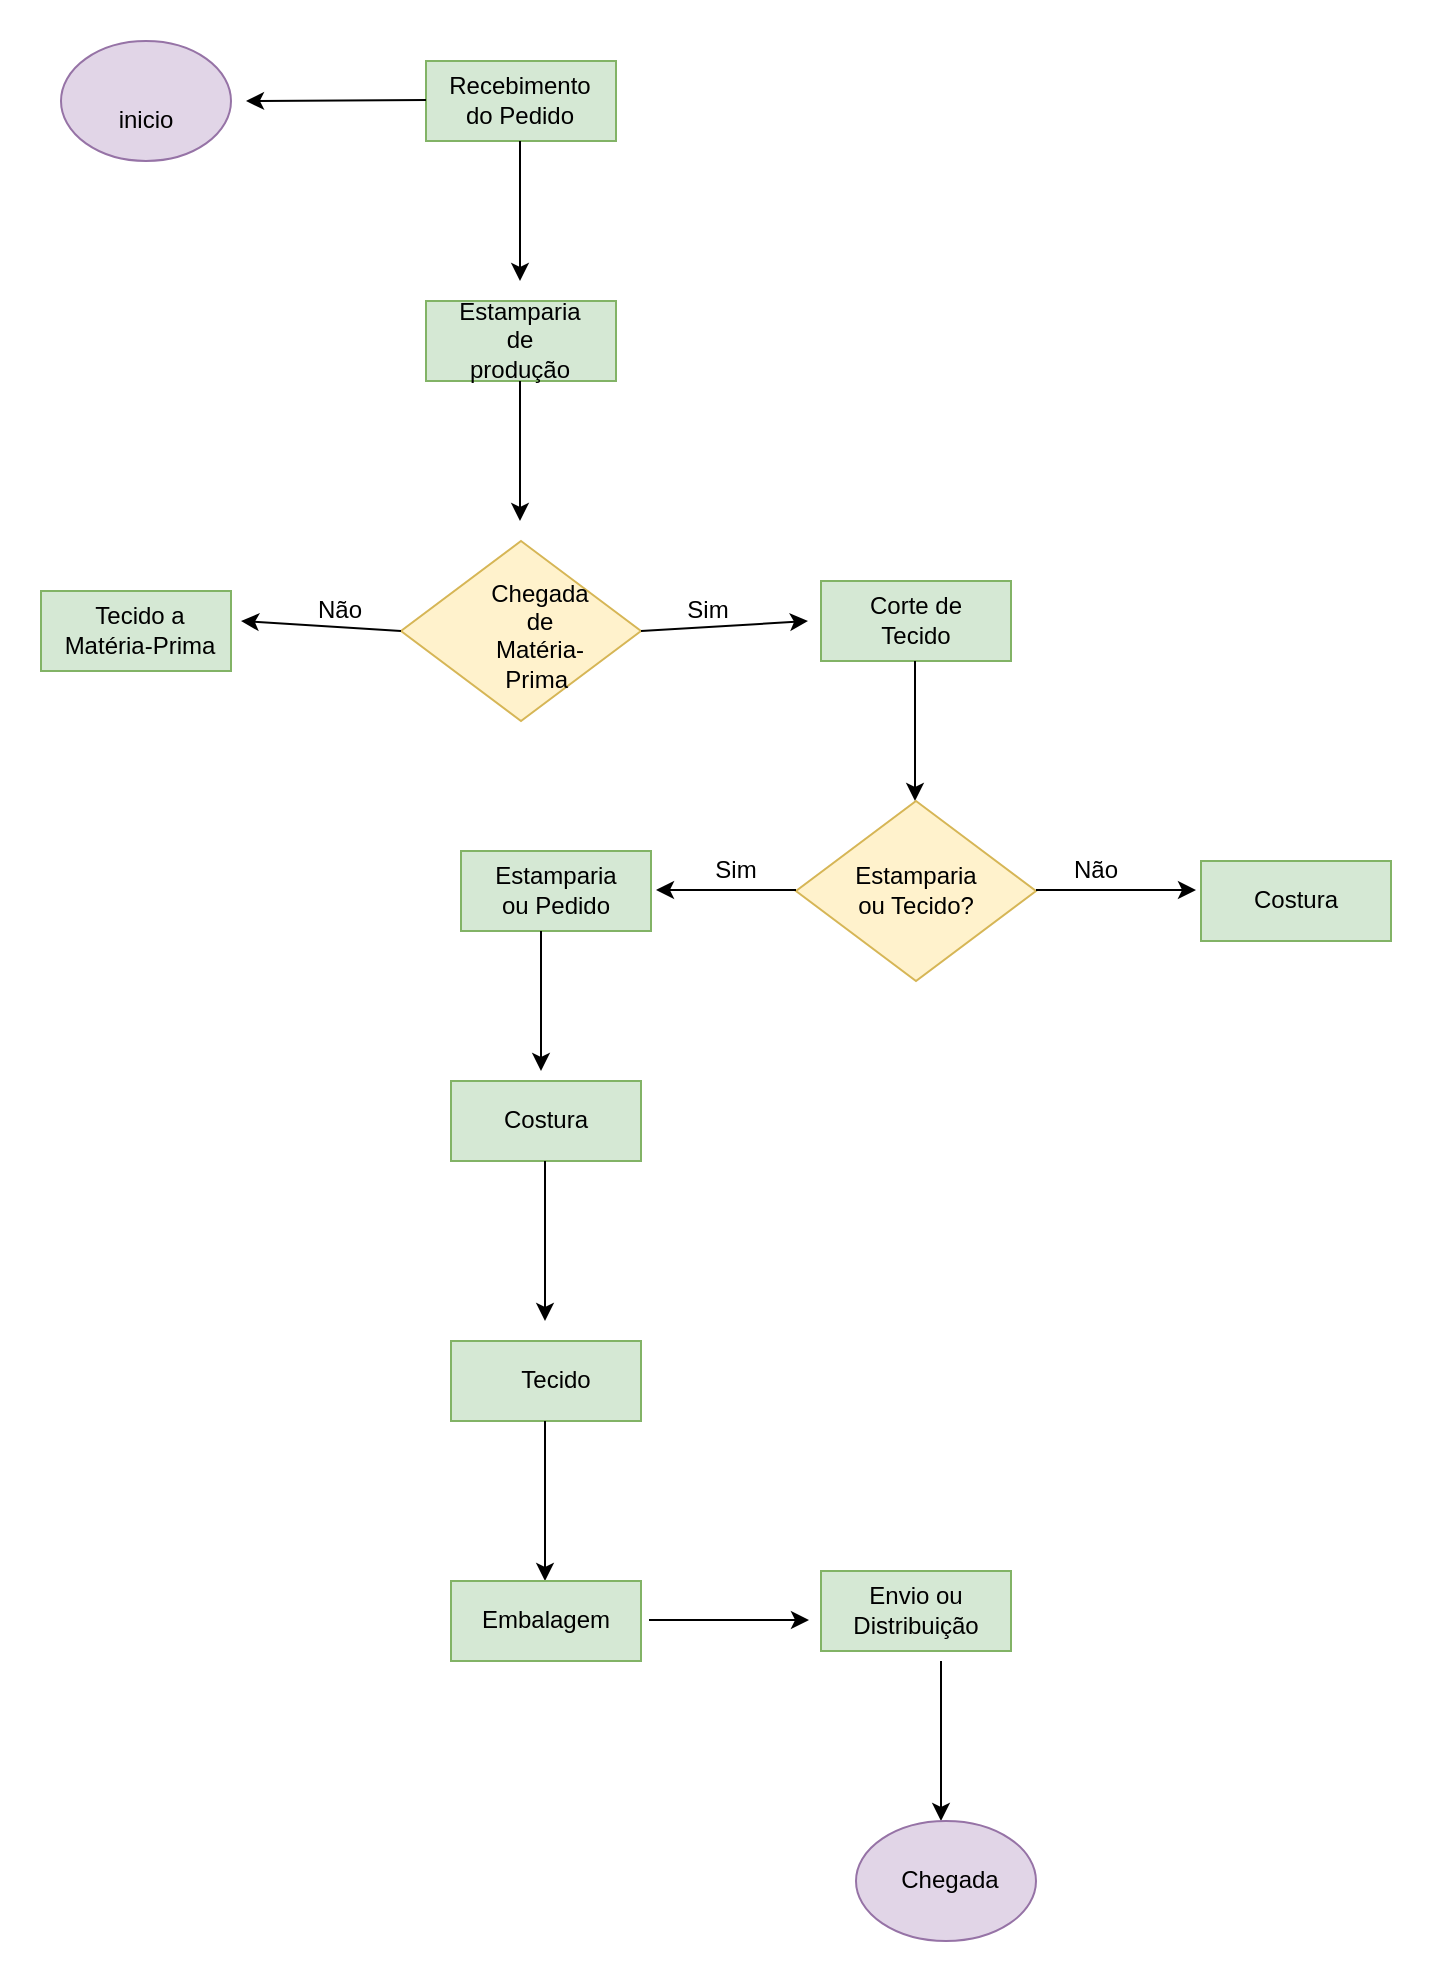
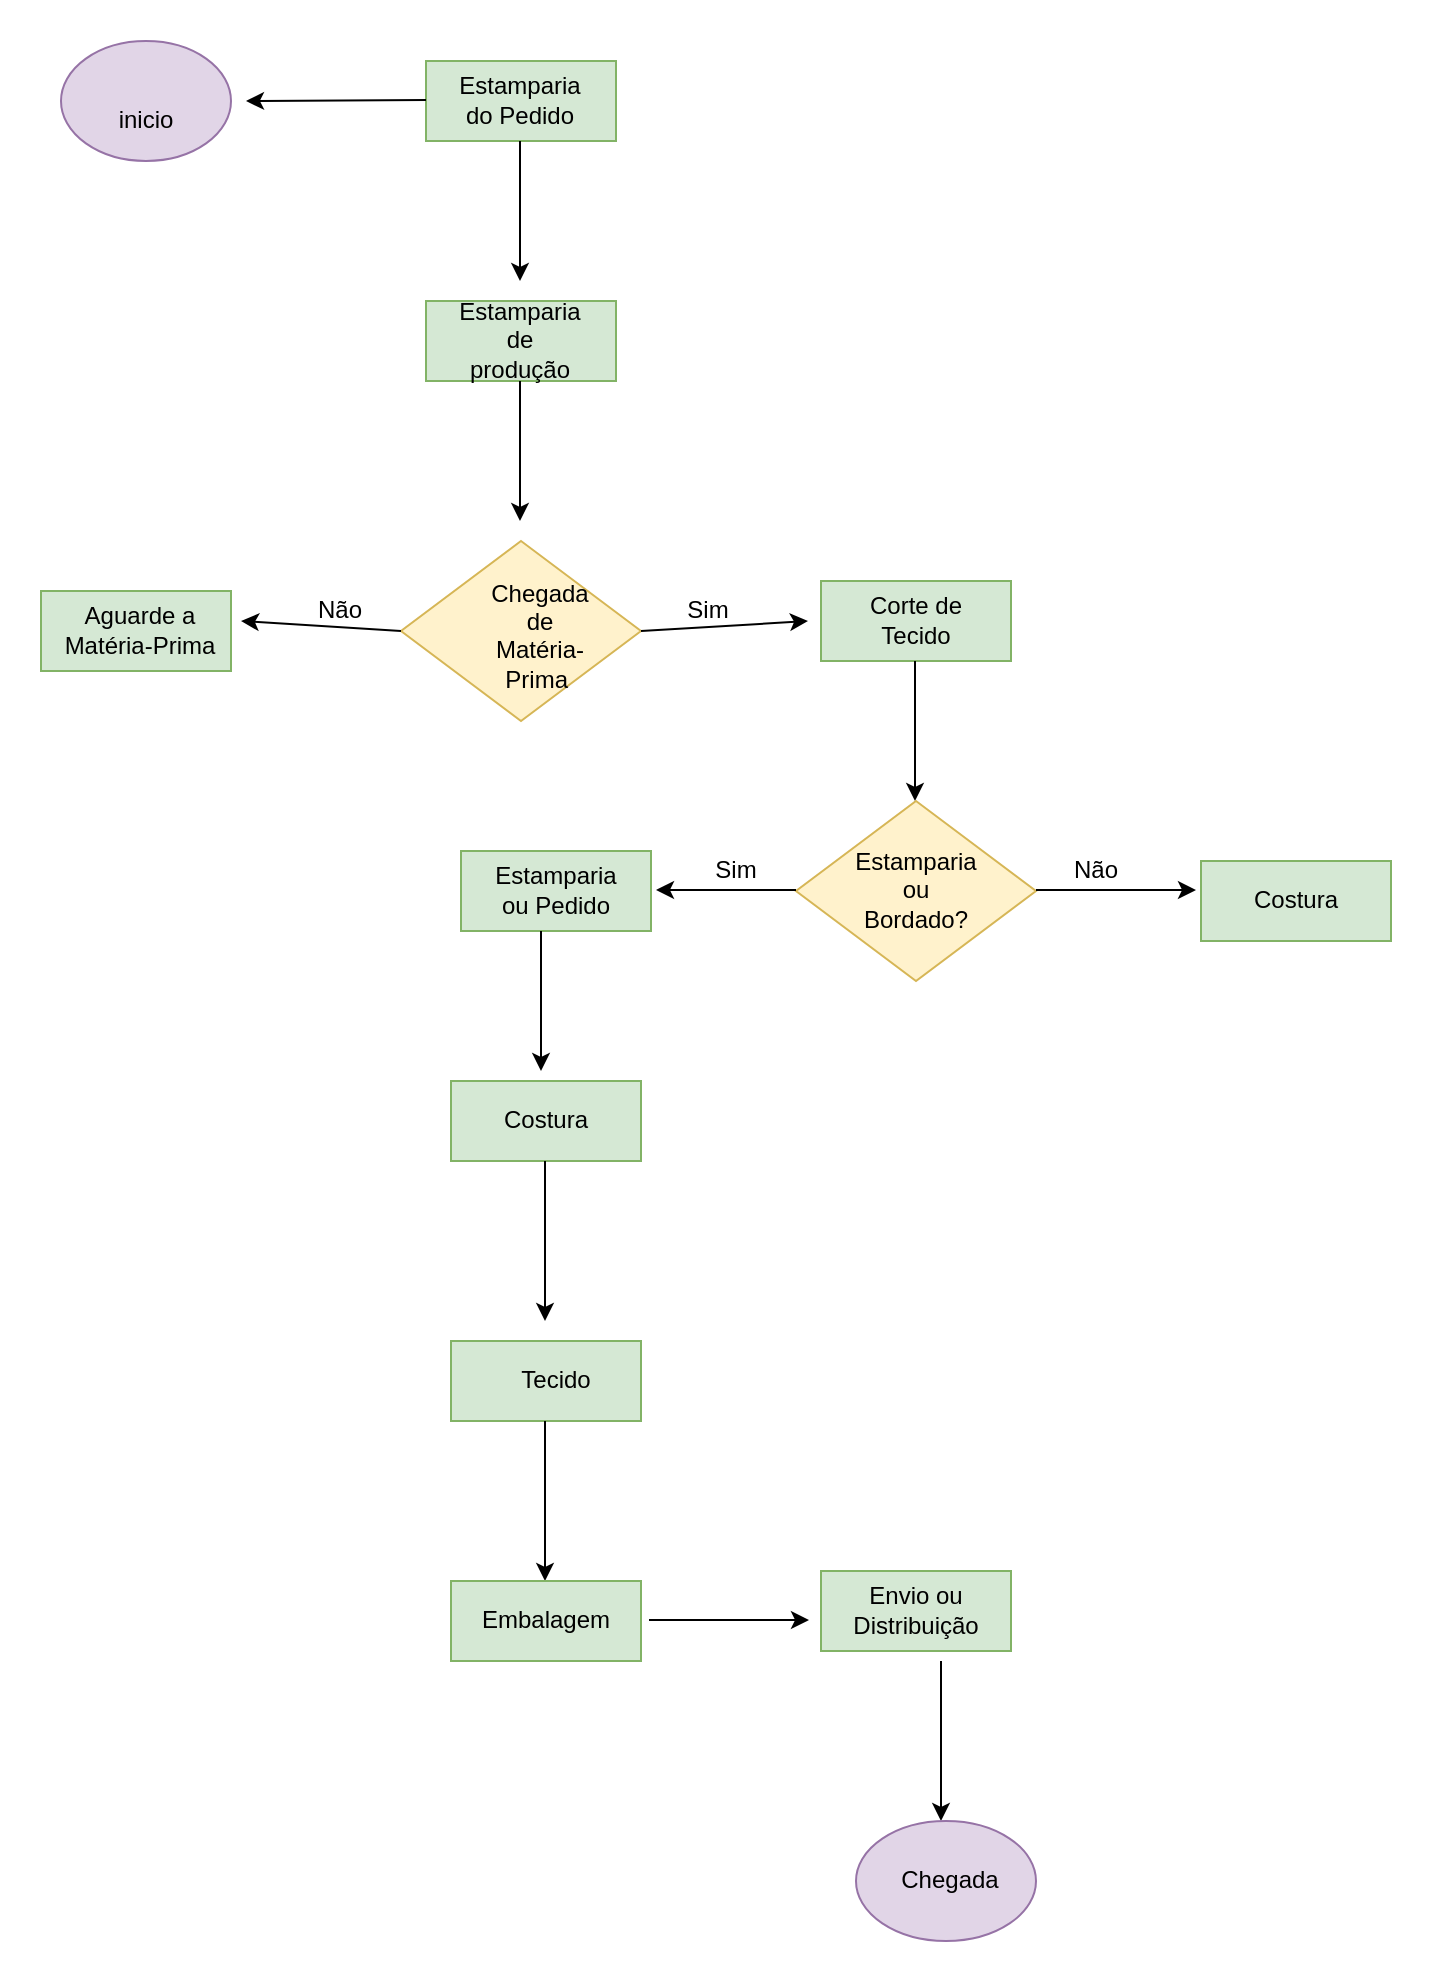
- <mxCell id="3" value="Recebimento do Pedido" style="text;html=1;align=center;verticalAlign=middle;whiteSpace=wrap;rounded=0;" vertex="1" parent="1"><mxGeometry x="230" y="35" width="60" height="30" as="geometry" /></mxCell>
+ <mxCell id="3" value="Estamparia do Pedido" style="text;html=1;align=center;verticalAlign=middle;whiteSpace=wrap;rounded=0;" vertex="1" parent="1"><mxGeometry x="230" y="35" width="60" height="30" as="geometry" /></mxCell>
- <mxCell id="17" value="Tecido a Matéria-Prima" style="text;html=1;align=center;verticalAlign=middle;whiteSpace=wrap;rounded=0;" vertex="1" parent="1"><mxGeometry x="25" y="300" width="90" height="30" as="geometry" /></mxCell>
+ <mxCell id="17" value="Aguarde a Matéria-Prima" style="text;html=1;align=center;verticalAlign=middle;whiteSpace=wrap;rounded=0;" vertex="1" parent="1"><mxGeometry x="25" y="300" width="90" height="30" as="geometry" /></mxCell>
- <mxCell id="21" value="Estamparia ou Tecido?" style="text;html=1;align=center;verticalAlign=middle;whiteSpace=wrap;rounded=0;" vertex="1" parent="1"><mxGeometry x="427.5" y="430" width="60" height="30" as="geometry" /></mxCell>
+ <mxCell id="21" value="Estamparia ou Bordado?" style="text;html=1;align=center;verticalAlign=middle;whiteSpace=wrap;rounded=0;" vertex="1" parent="1"><mxGeometry x="427.5" y="430" width="60" height="30" as="geometry" /></mxCell>
